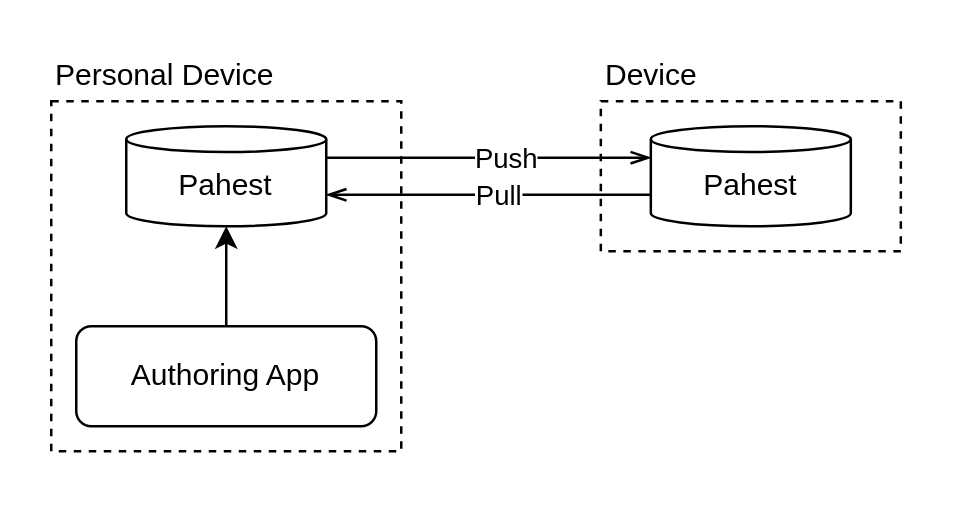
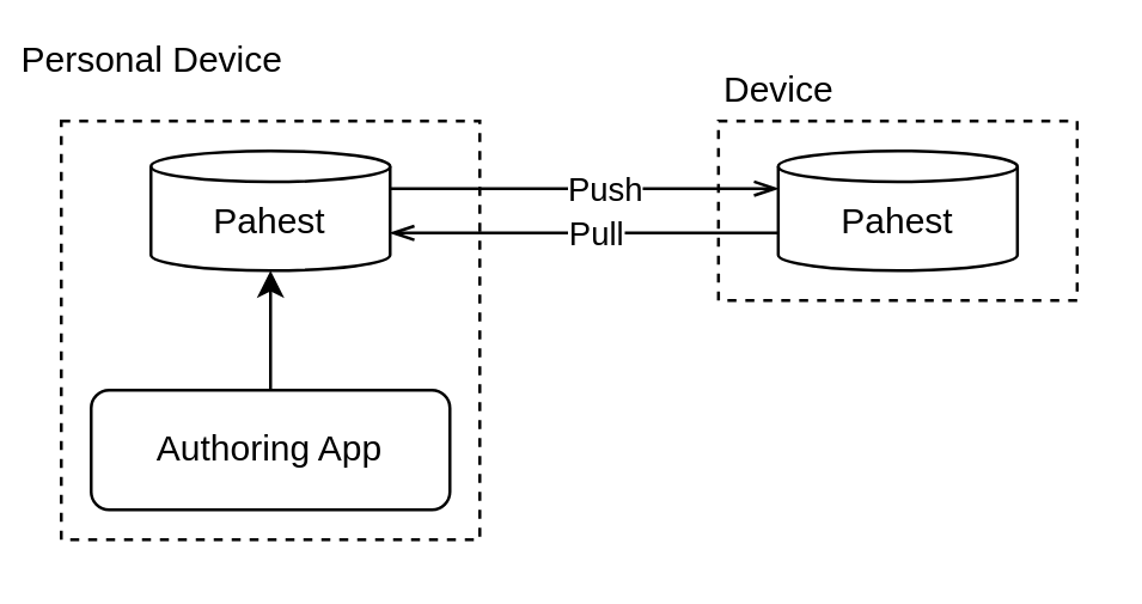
- <mxCell id="9" value="Personal Device" style="text;html=1;strokeColor=none;fillColor=none;align=left;verticalAlign=middle;whiteSpace=wrap;rounded=0;dashed=1;" vertex="1" parent="1"><mxGeometry x="20" y="20" width="140" height="20" as="geometry" /></mxCell>
+ <mxCell id="9" value="Personal Device" style="text;html=1;strokeColor=none;fillColor=none;align=left;verticalAlign=middle;whiteSpace=wrap;rounded=0;dashed=1;" vertex="1" parent="1"><mxGeometry x="5" y="10" width="140" height="20" as="geometry" /></mxCell>
